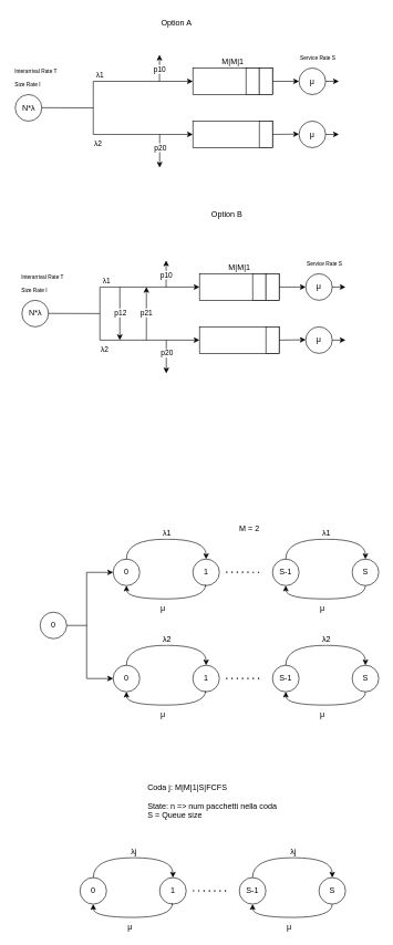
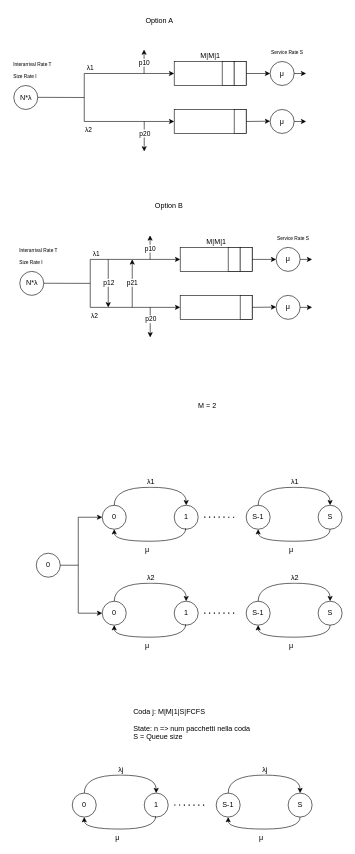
- <mxCell id="103" value="Option B" style="text;html=1;align=center;verticalAlign=middle;resizable=0;points=[];autosize=1;strokeColor=none;fillColor=none;" vertex="1" parent="1"><mxGeometry x="306" y="308" width="70" height="30" as="geometry" /></mxCell>
+ <mxCell id="103" value="Option B" style="text;html=1;align=center;verticalAlign=middle;resizable=0;points=[];autosize=1;strokeColor=none;fillColor=none;" vertex="1" parent="1"><mxGeometry x="246" y="328" width="70" height="30" as="geometry" /></mxCell>
- <mxCell id="68" value="M = 2" style="text;html=1;align=center;verticalAlign=middle;resizable=0;points=[];autosize=1;strokeColor=none;fillColor=none;" parent="1" vertex="1"><mxGeometry x="350" y="782" width="50" height="30" as="geometry" /></mxCell>
+ <mxCell id="68" value="M = 2" style="text;html=1;align=center;verticalAlign=middle;resizable=0;points=[];autosize=1;strokeColor=none;fillColor=none;" parent="1" vertex="1"><mxGeometry x="320" y="662" width="50" height="30" as="geometry" /></mxCell>
